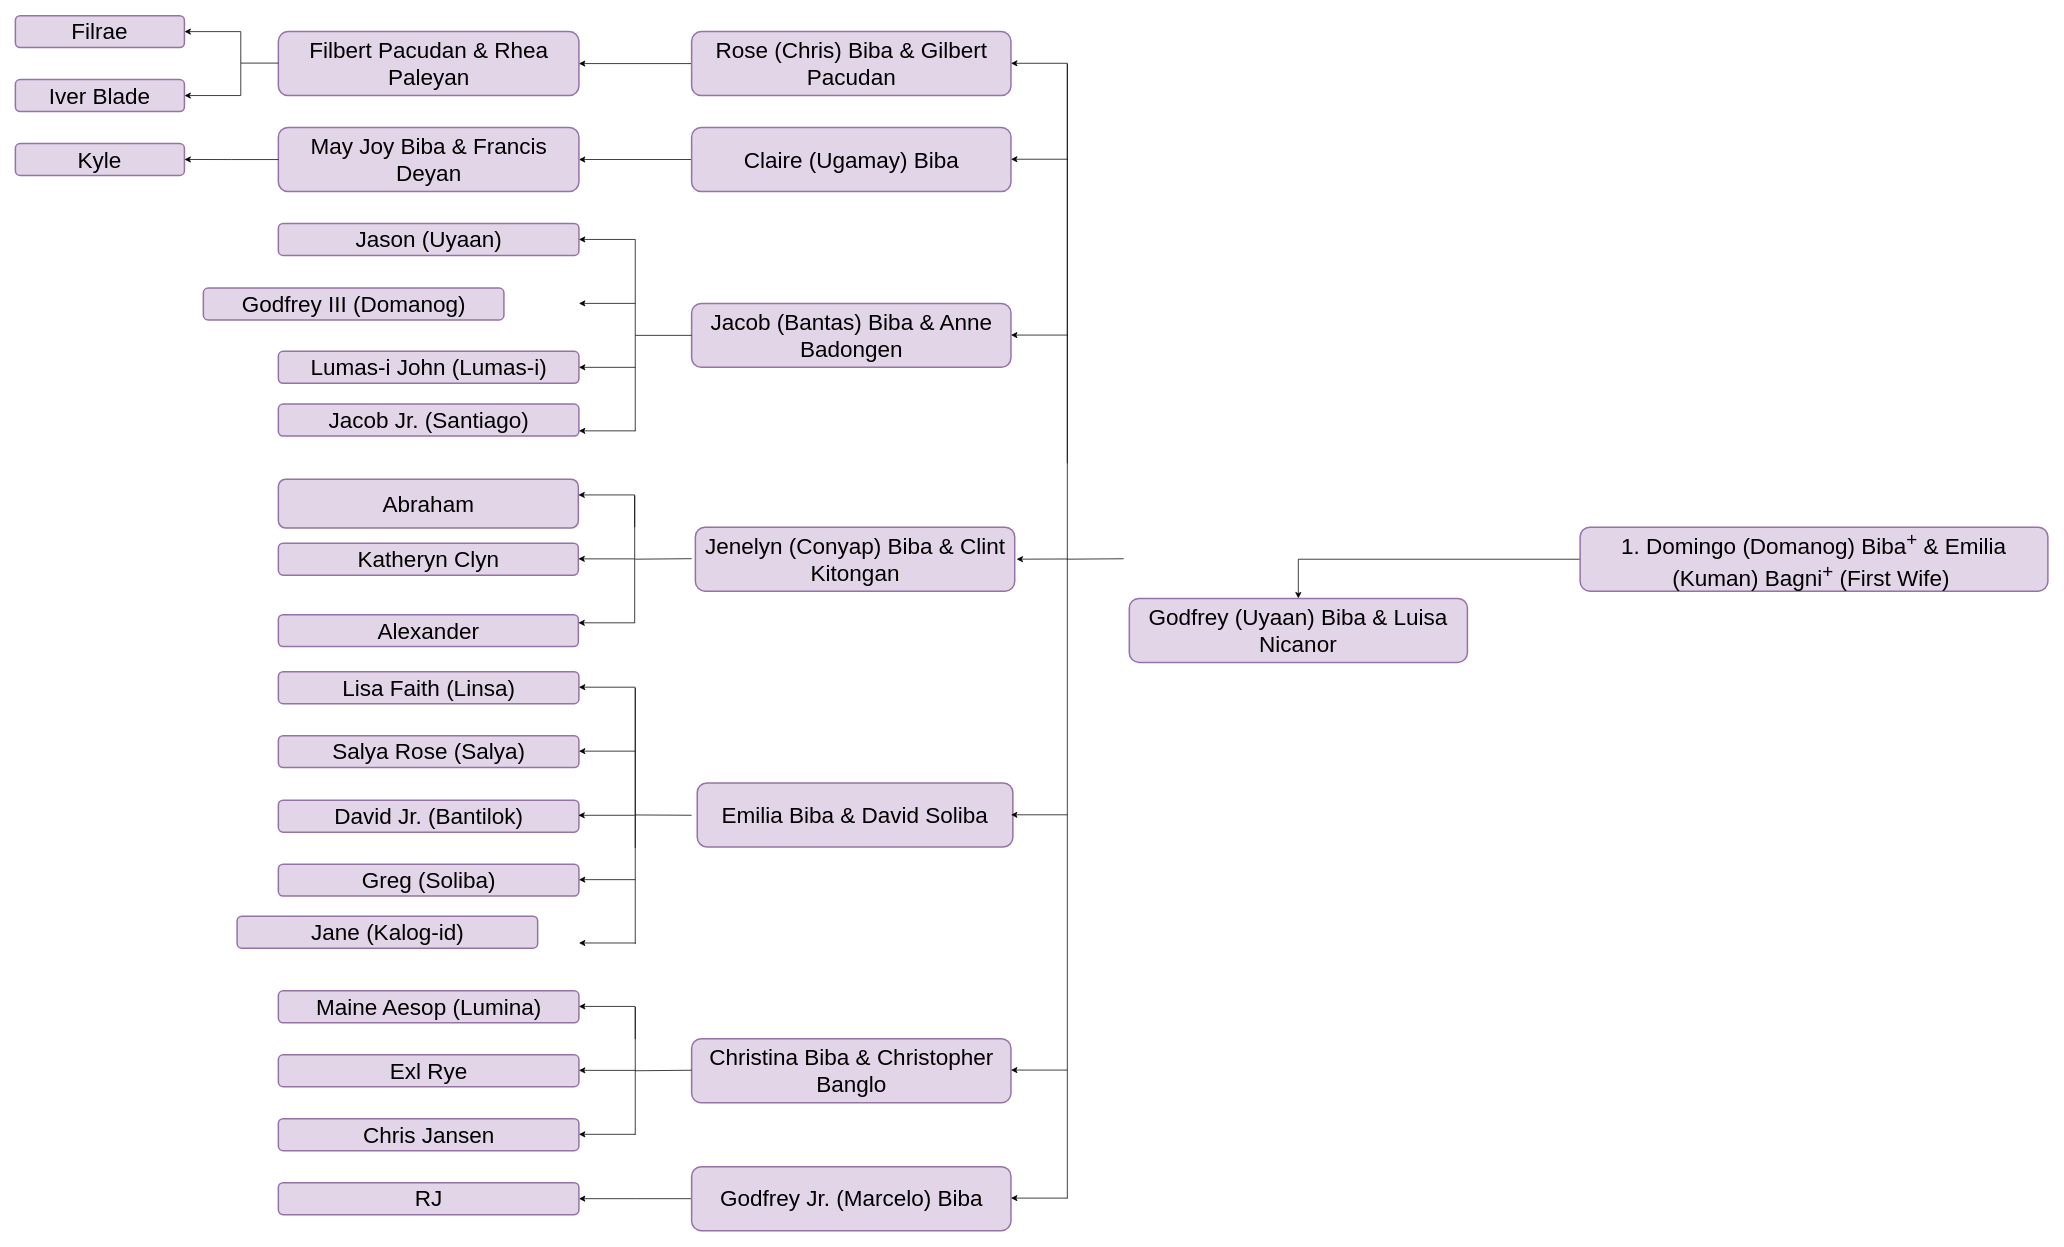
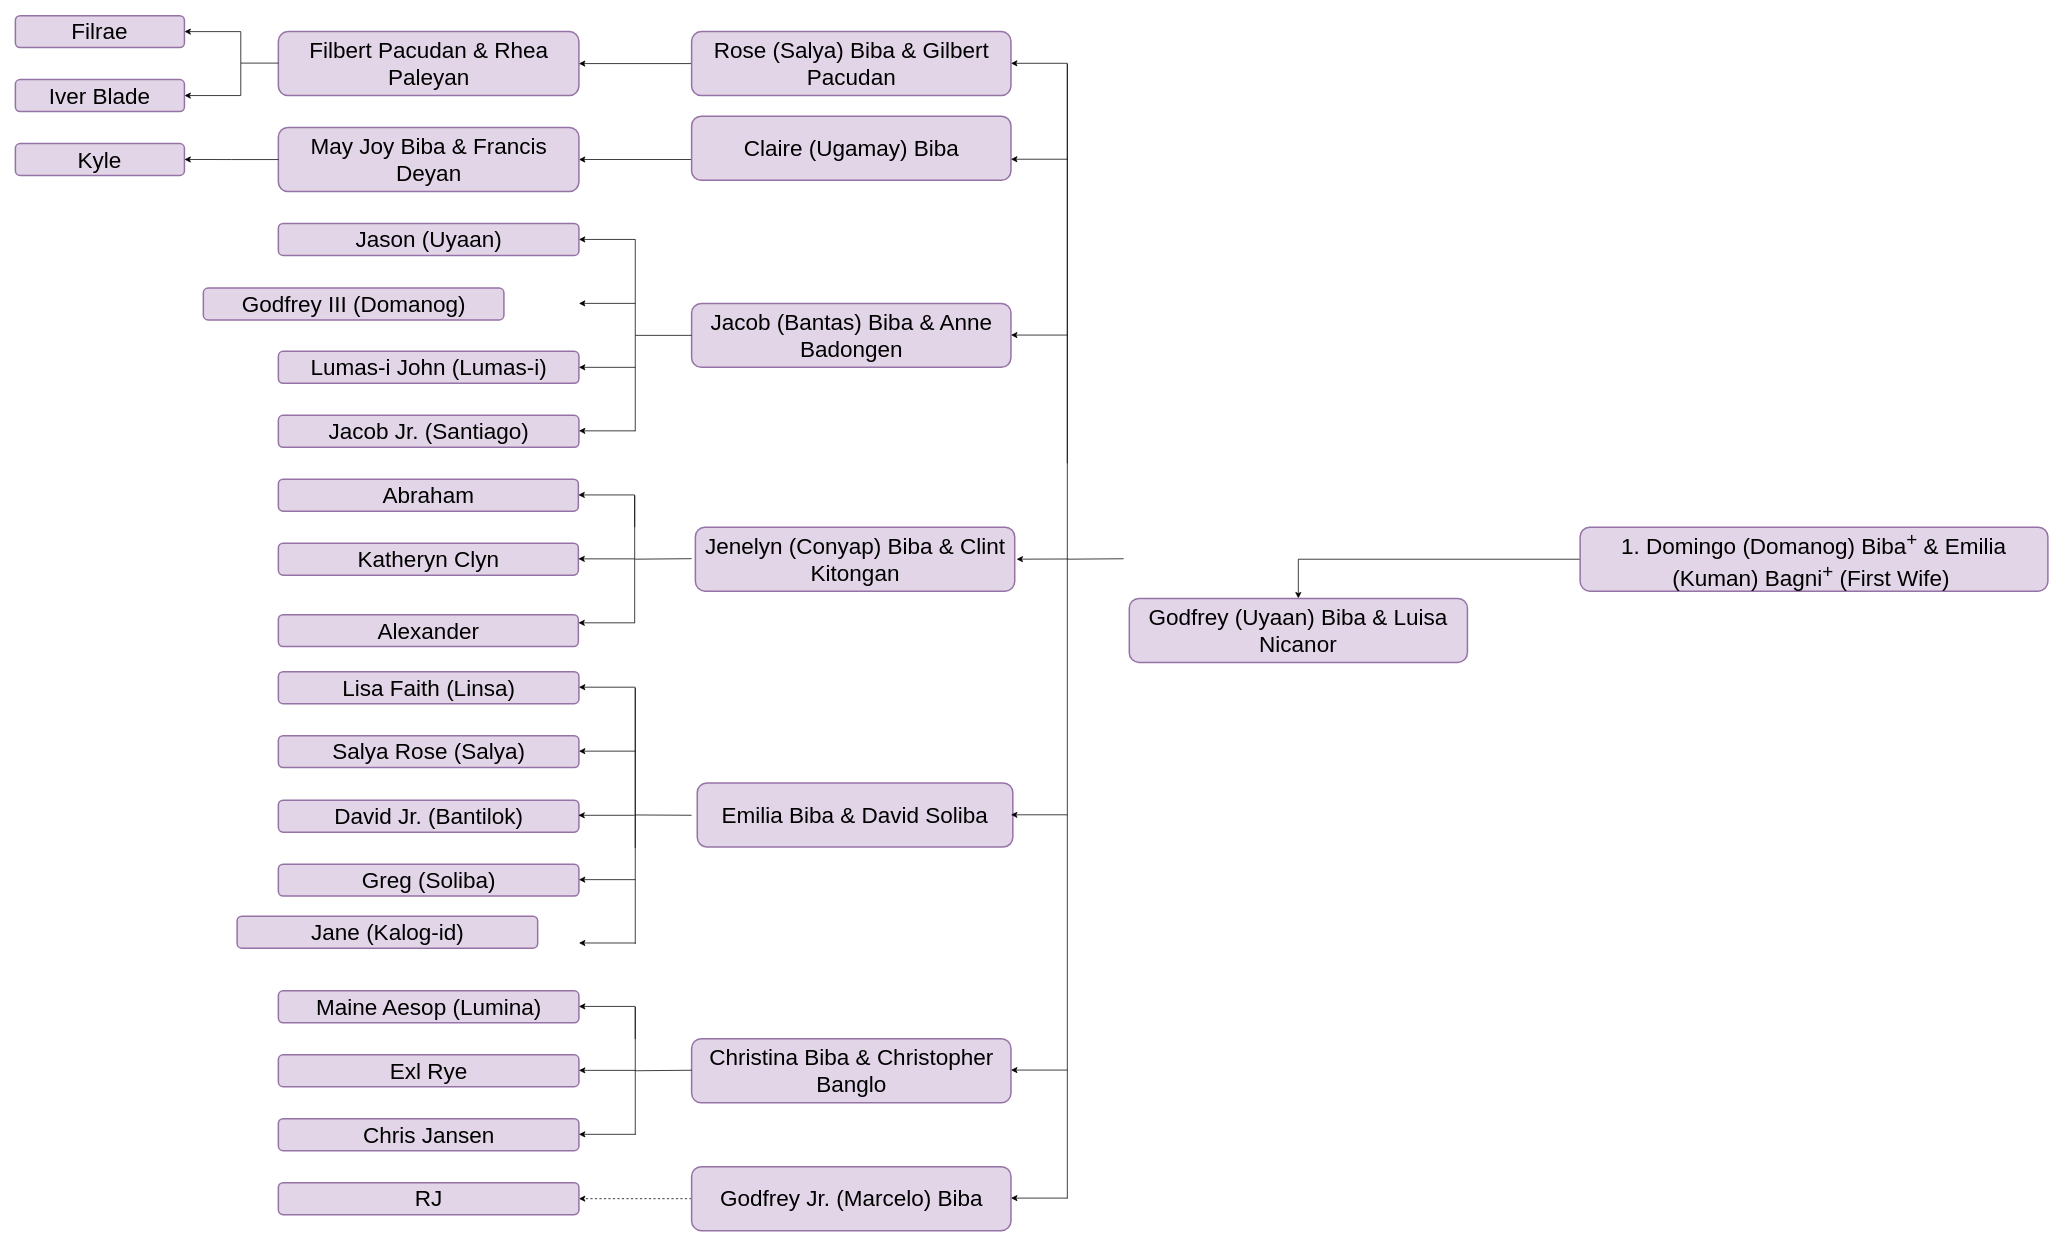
- <mxCell id="8" value="&lt;font&gt;Rose (Chris) Biba &amp;amp; Gilbert Pacudan&lt;/font&gt;" style="rounded=1;whiteSpace=wrap;html=1;fillColor=#e1d5e7;strokeColor=#9673a6;strokeWidth=2;fontSize=30;" vertex="1" parent="2"><mxGeometry x="901.664" y="21.316" width="425.786" height="85.263" as="geometry" /></mxCell>
+ <mxCell id="8" value="&lt;font&gt;Rose (Salya) Biba &amp;amp; Gilbert Pacudan&lt;/font&gt;" style="rounded=1;whiteSpace=wrap;html=1;fillColor=#e1d5e7;strokeColor=#9673a6;strokeWidth=2;fontSize=30;" vertex="1" parent="2"><mxGeometry x="901.664" y="21.316" width="425.786" height="85.263" as="geometry" /></mxCell>
- <mxCell id="10" value="&lt;font&gt;Claire (Ugamay) Biba&lt;/font&gt;" style="rounded=1;whiteSpace=wrap;html=1;fillColor=#e1d5e7;strokeColor=#9673a6;strokeWidth=2;fontSize=30;" vertex="1" parent="2"><mxGeometry x="901.664" y="149.211" width="425.786" height="85.263" as="geometry" /></mxCell>
+ <mxCell id="10" value="&lt;font&gt;Claire (Ugamay) Biba&lt;/font&gt;" style="rounded=1;whiteSpace=wrap;html=1;fillColor=#e1d5e7;strokeColor=#9673a6;strokeWidth=2;fontSize=30;" vertex="1" parent="2"><mxGeometry x="901.664" y="134.211" width="425.786" height="85.263" as="geometry" /></mxCell>
- <mxCell id="42" value="&lt;span&gt;Jacob Jr. (Santiago)&lt;/span&gt;" style="rounded=1;whiteSpace=wrap;html=1;fillColor=#e1d5e7;strokeColor=#9673a6;strokeWidth=2;fontSize=30;" vertex="1" parent="2"><mxGeometry x="350.647" y="517.895" width="400.739" height="42.632" as="geometry" /></mxCell>
+ <mxCell id="42" value="&lt;span&gt;Jacob Jr. (Santiago)&lt;/span&gt;" style="rounded=1;whiteSpace=wrap;html=1;fillColor=#e1d5e7;strokeColor=#9673a6;strokeWidth=2;fontSize=30;" vertex="1" parent="2"><mxGeometry x="350.647" y="532.895" width="400.739" height="42.632" as="geometry" /></mxCell>
- <mxCell id="49" value="&lt;span&gt;Abraham&lt;/span&gt;" style="rounded=1;whiteSpace=wrap;html=1;fillColor=#e1d5e7;strokeColor=#9673a6;strokeWidth=2;fontSize=30;" vertex="1" parent="2"><mxGeometry x="350.647" y="618.158" width="399.988" height="65" as="geometry" /></mxCell>
+ <mxCell id="49" value="&lt;span&gt;Abraham&lt;/span&gt;" style="rounded=1;whiteSpace=wrap;html=1;fillColor=#e1d5e7;strokeColor=#9673a6;strokeWidth=2;fontSize=30;" vertex="1" parent="2"><mxGeometry x="350.647" y="618.158" width="399.988" height="42.632" as="geometry" /></mxCell>
- <mxCell id="13" value="" style="edgeStyle=orthogonalEdgeStyle;rounded=0;orthogonalLoop=1;jettySize=auto;html=1;fontFamily=Helvetica;fontSize=30;fontColor=default;" edge="1" parent="2" source="14" target="25"><mxGeometry relative="1" as="geometry" /></mxCell>
+ <mxCell id="13" value="" style="edgeStyle=orthogonalEdgeStyle;rounded=0;orthogonalLoop=1;jettySize=auto;html=1;fontFamily=Helvetica;fontSize=30;fontColor=default;dashed=1;" edge="1" parent="2" source="14" target="25"><mxGeometry relative="1" as="geometry" /></mxCell>
